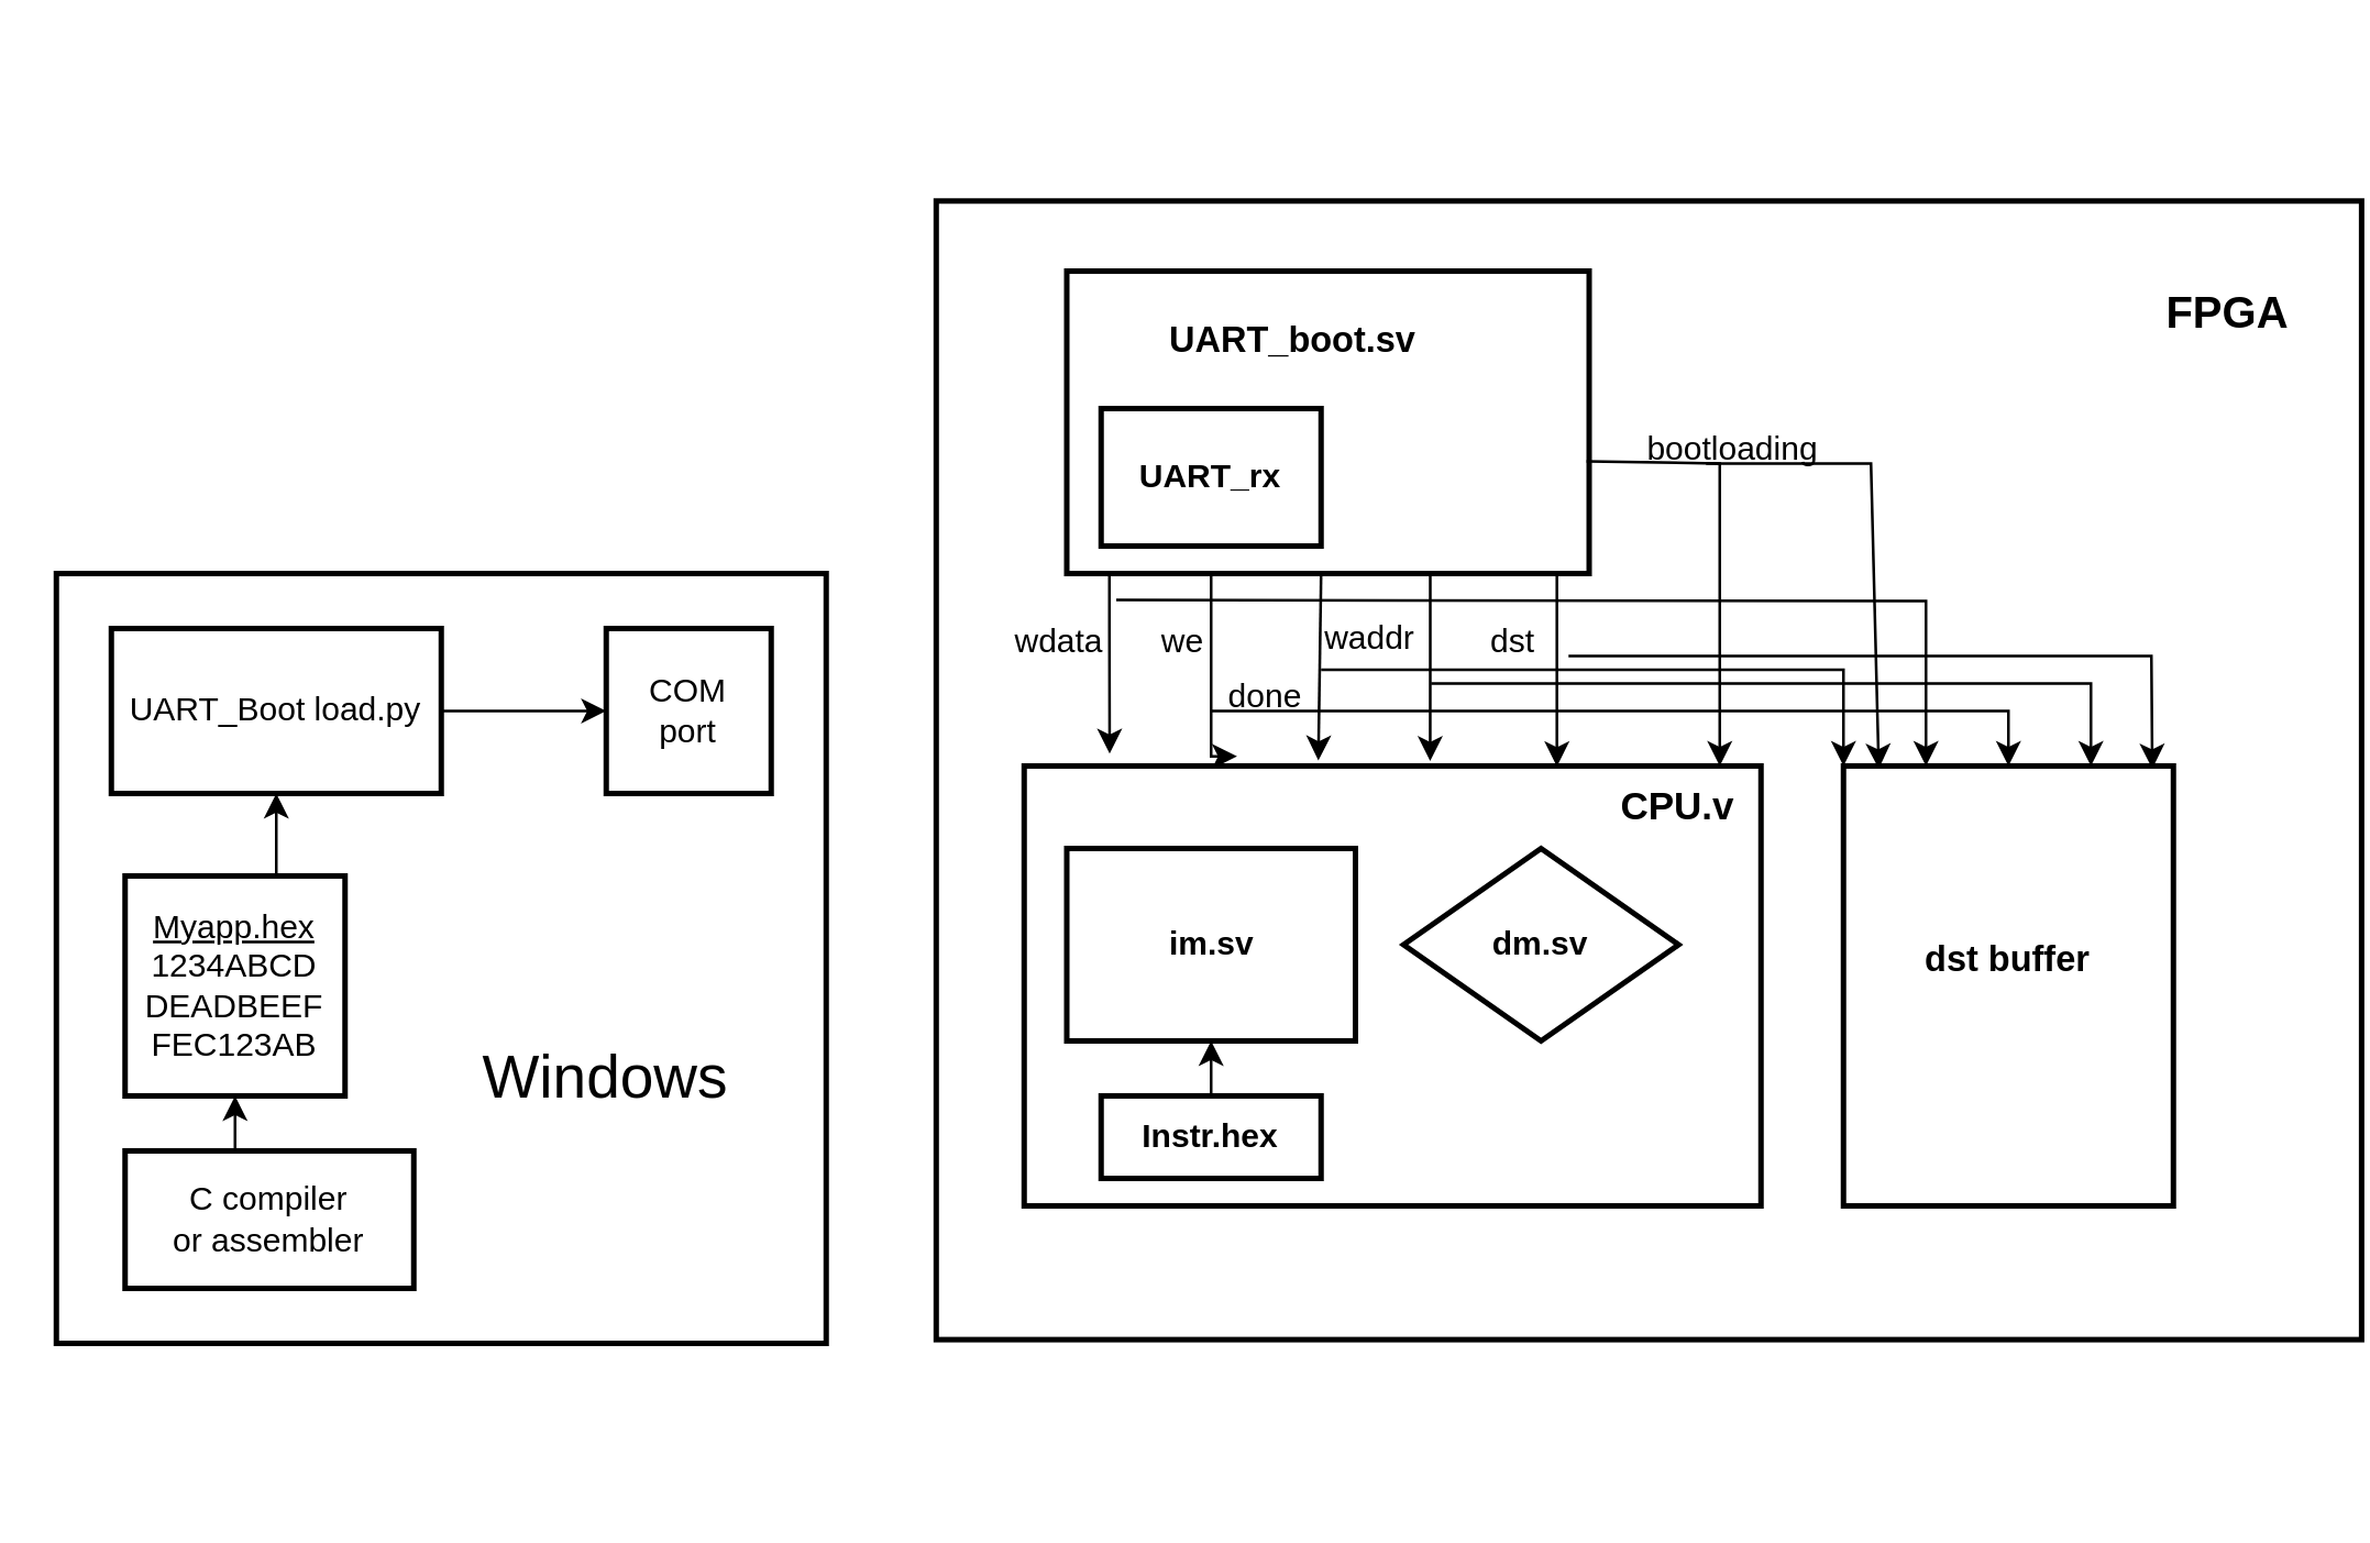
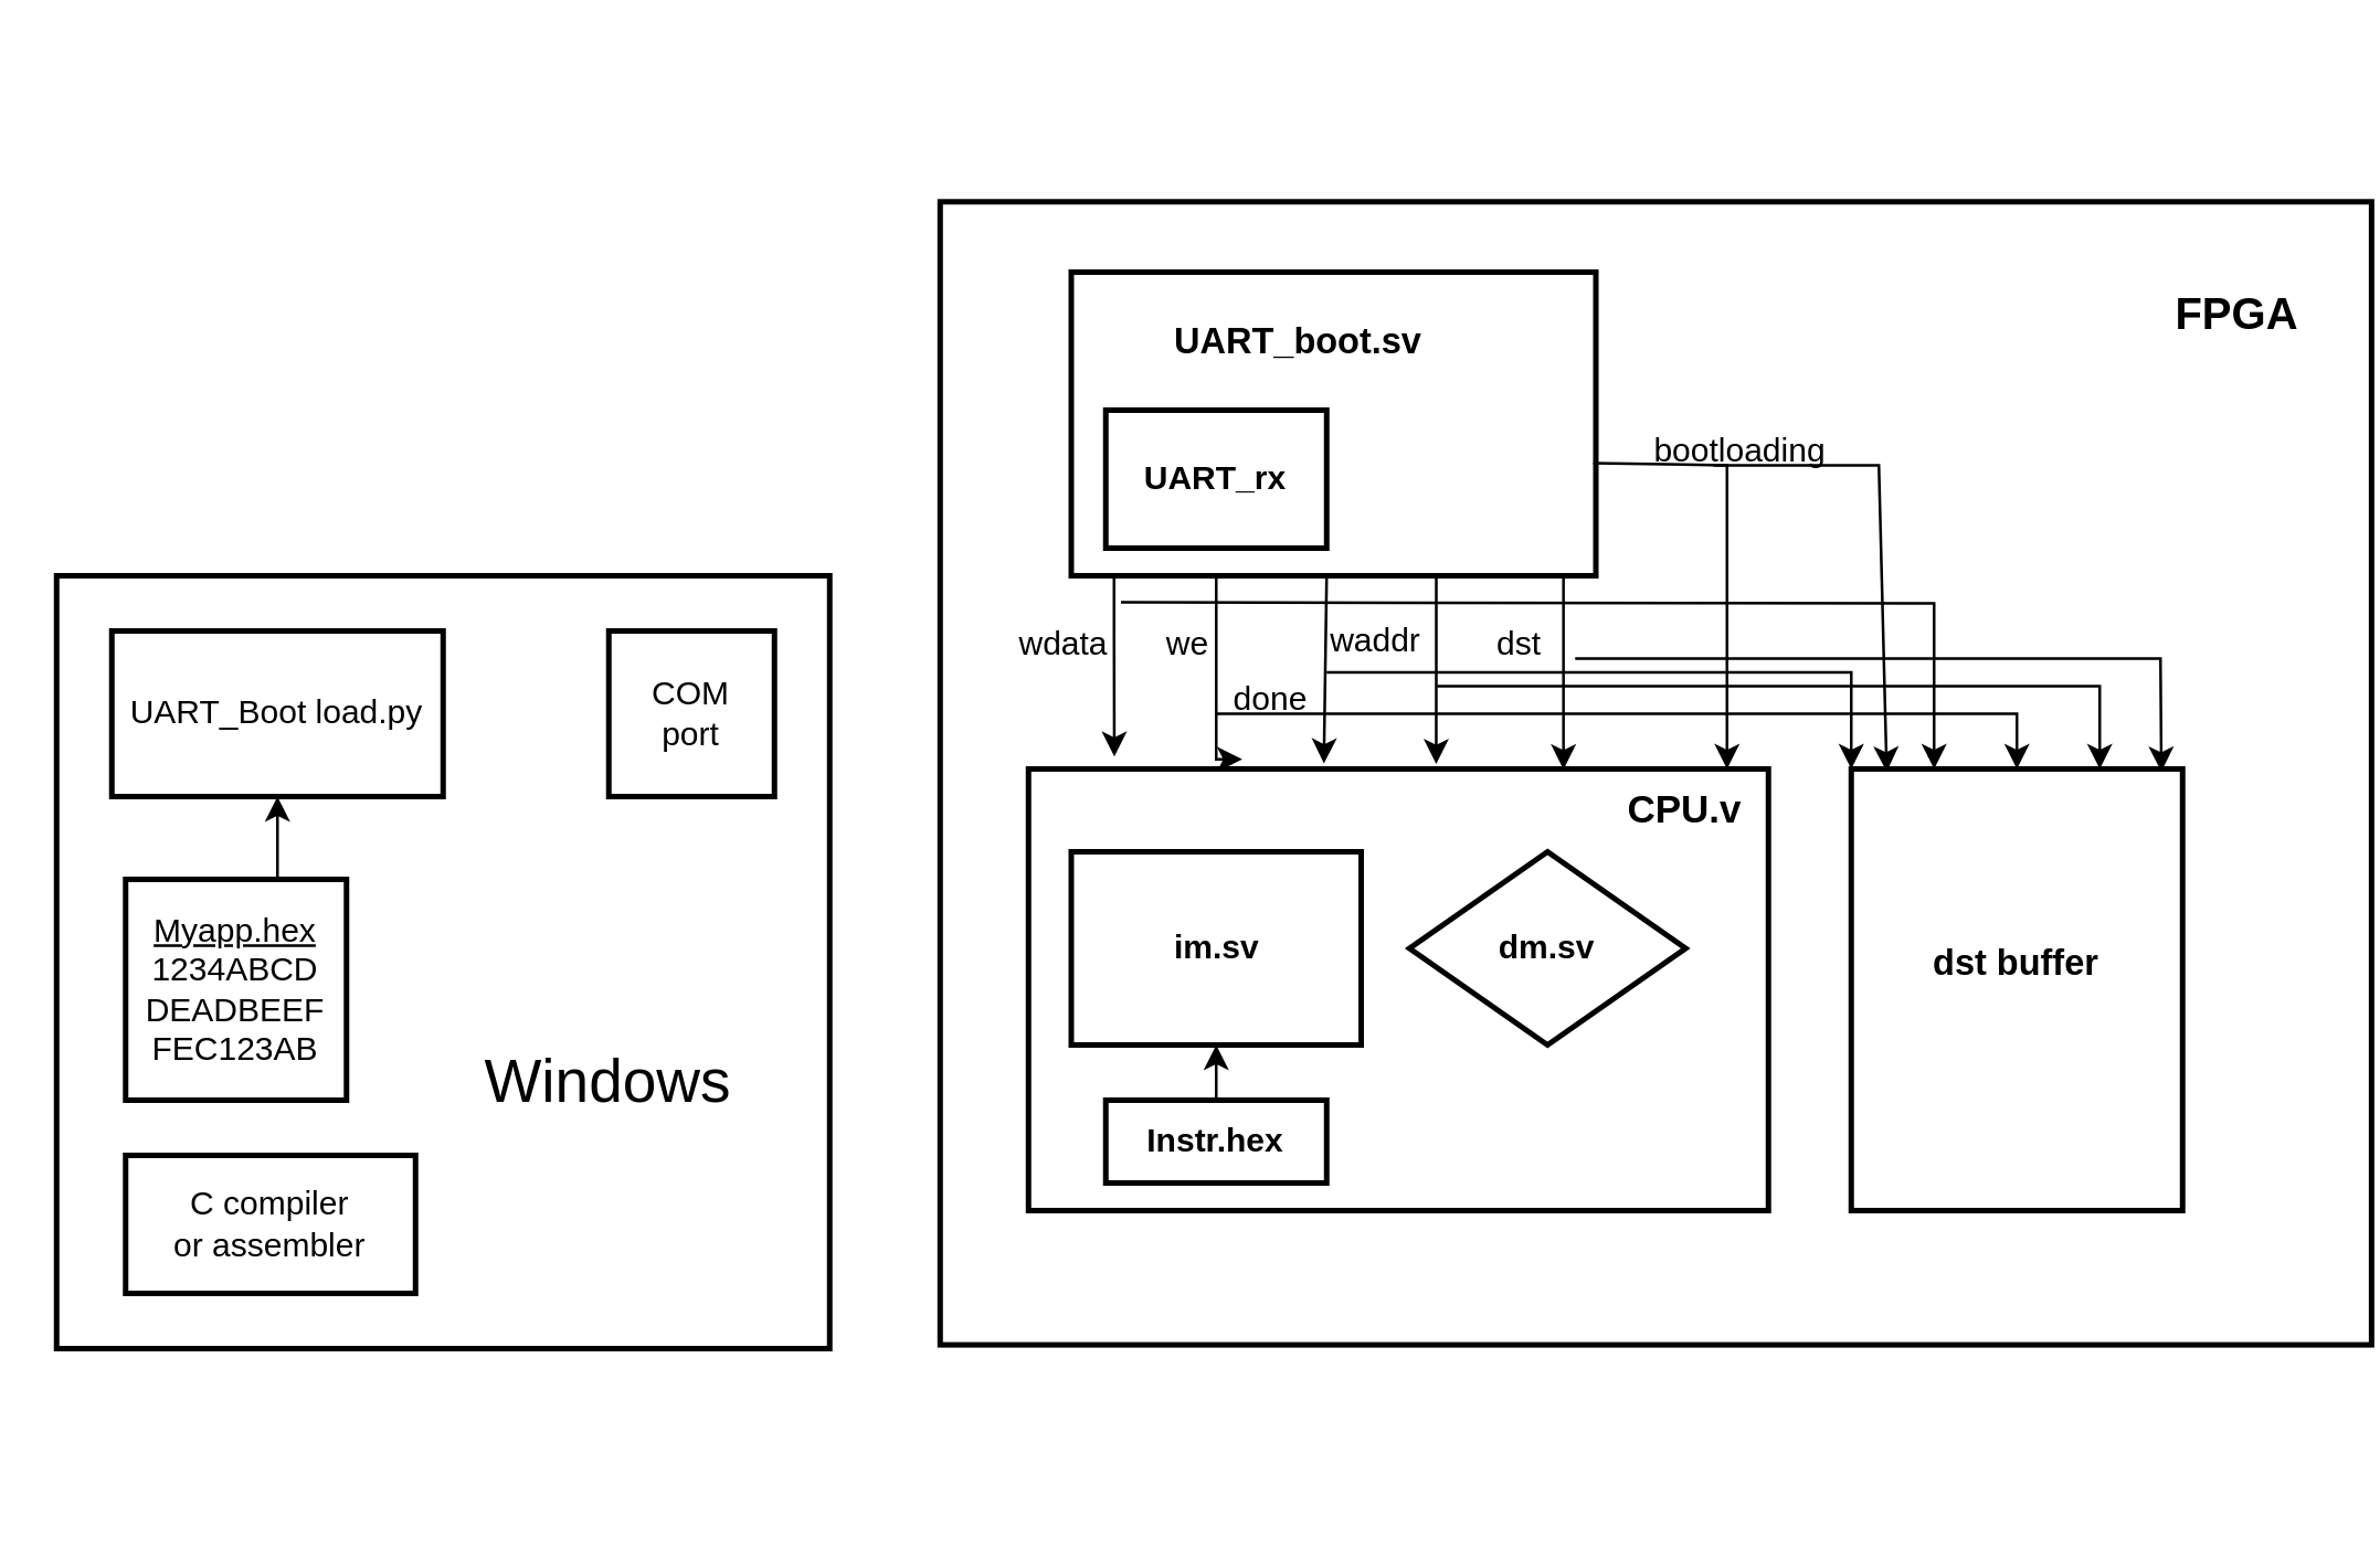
- <mxCell id="24" style="edgeStyle=orthogonalEdgeStyle;rounded=0;orthogonalLoop=1;jettySize=auto;html=1;exitX=1;exitY=0.5;exitDx=0;exitDy=0;entryX=0;entryY=0.5;entryDx=0;entryDy=0;" parent="20" source="22" target="23" edge="1"><mxGeometry relative="1" as="geometry" /></mxCell>
- <mxCell id="27" style="edgeStyle=orthogonalEdgeStyle;rounded=0;orthogonalLoop=1;jettySize=auto;html=1;exitX=0.5;exitY=0;exitDx=0;exitDy=0;entryX=0.5;entryY=1;entryDx=0;entryDy=0;" parent="20" source="28" target="26" edge="1"><mxGeometry relative="1" as="geometry" /></mxCell>
